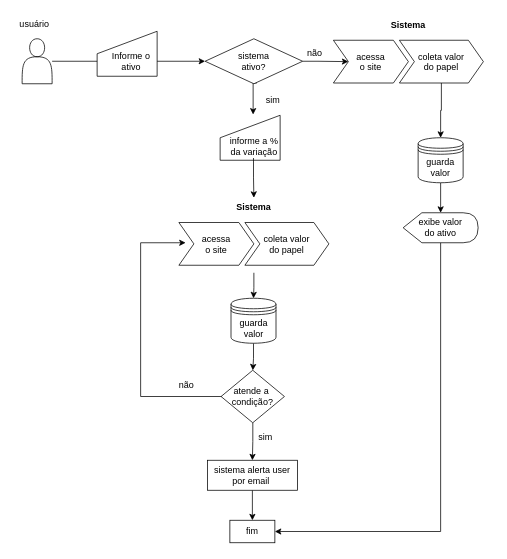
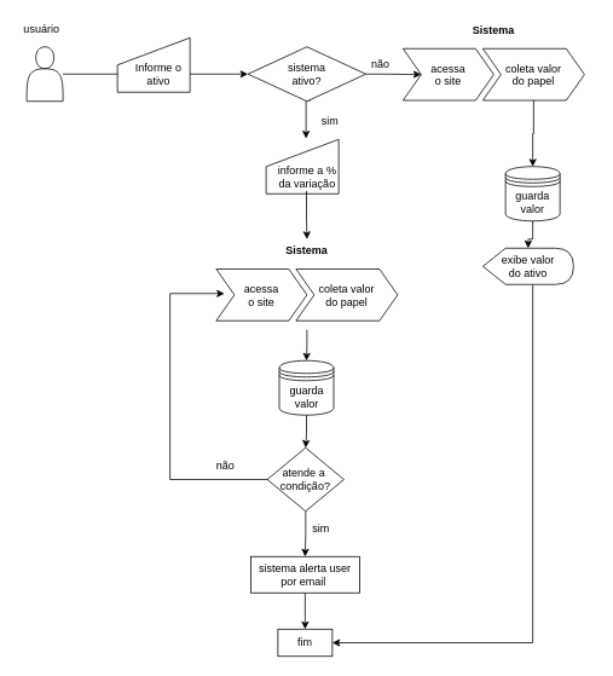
- <mxCell id="13" value="exibe valor&lt;br&gt;do ativo" style="shape=display;whiteSpace=wrap;html=1;" vertex="1" parent="1"><mxGeometry x="537" y="283" width="100" height="40" as="geometry" /></mxCell>
+ <mxCell id="13" value="exibe valor&lt;br&gt;do ativo" style="shape=display;whiteSpace=wrap;html=1;" vertex="1" parent="1"><mxGeometry x="532" y="273" width="100" height="40" as="geometry" /></mxCell>
